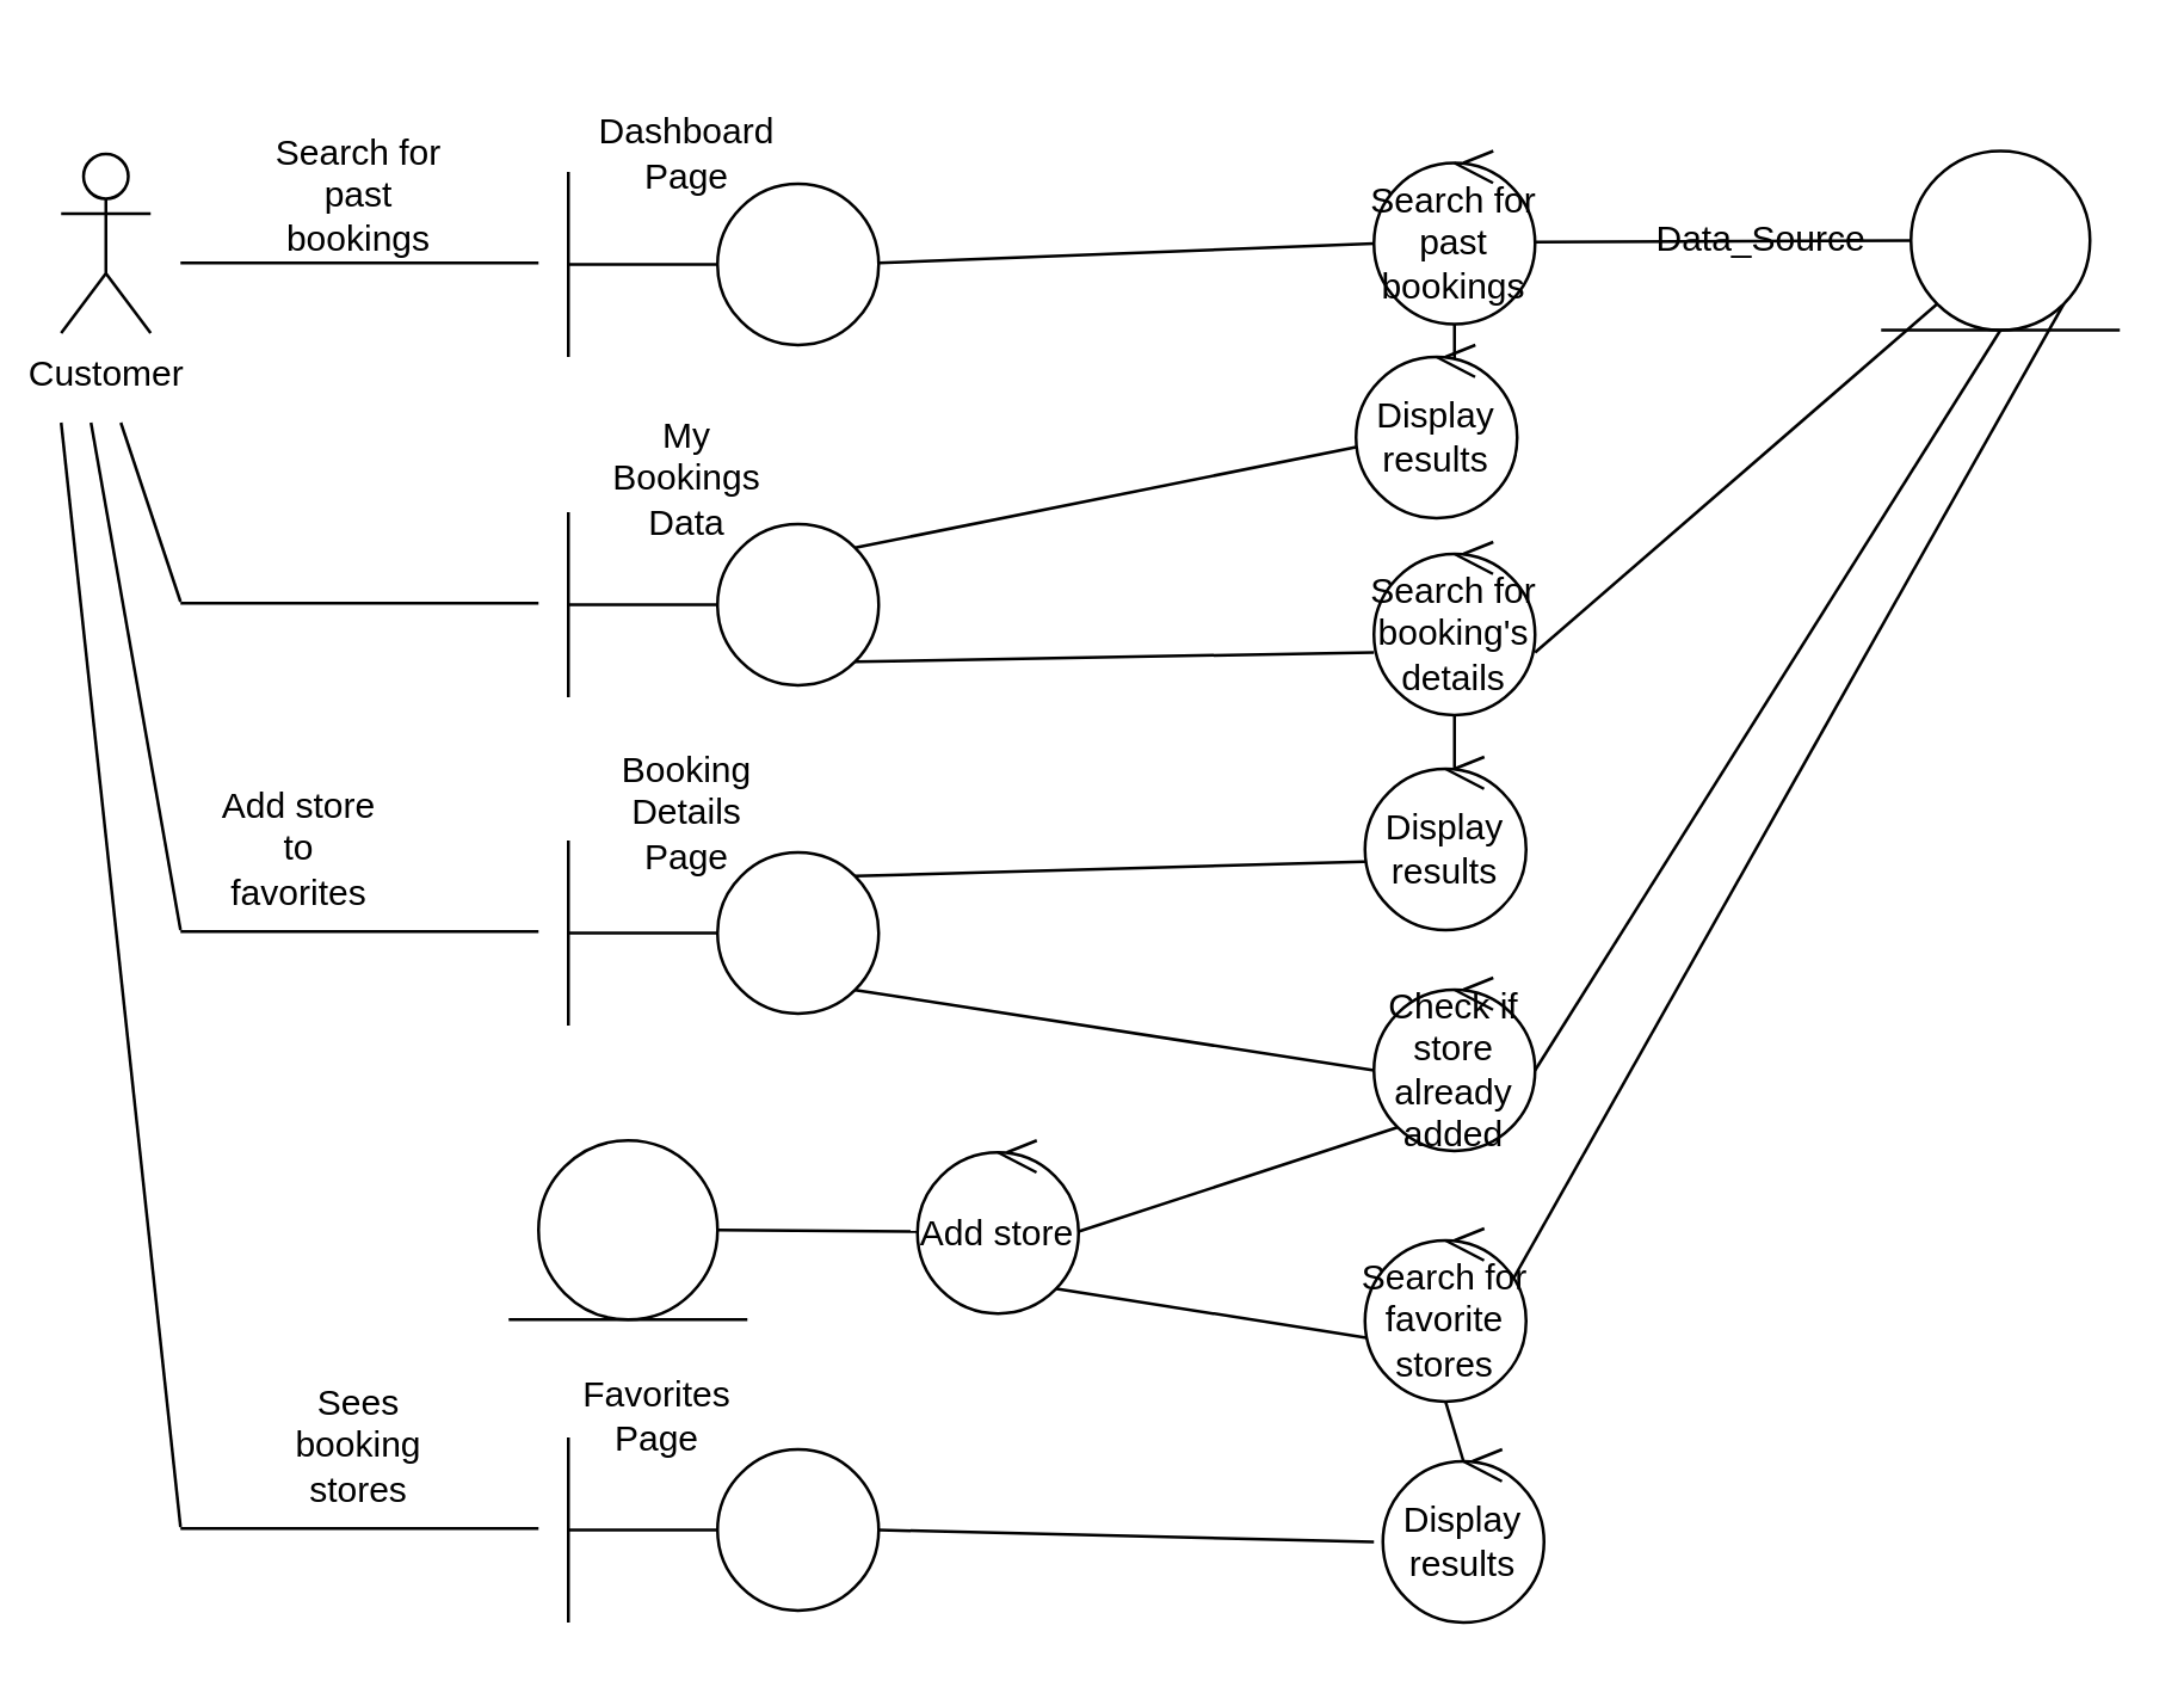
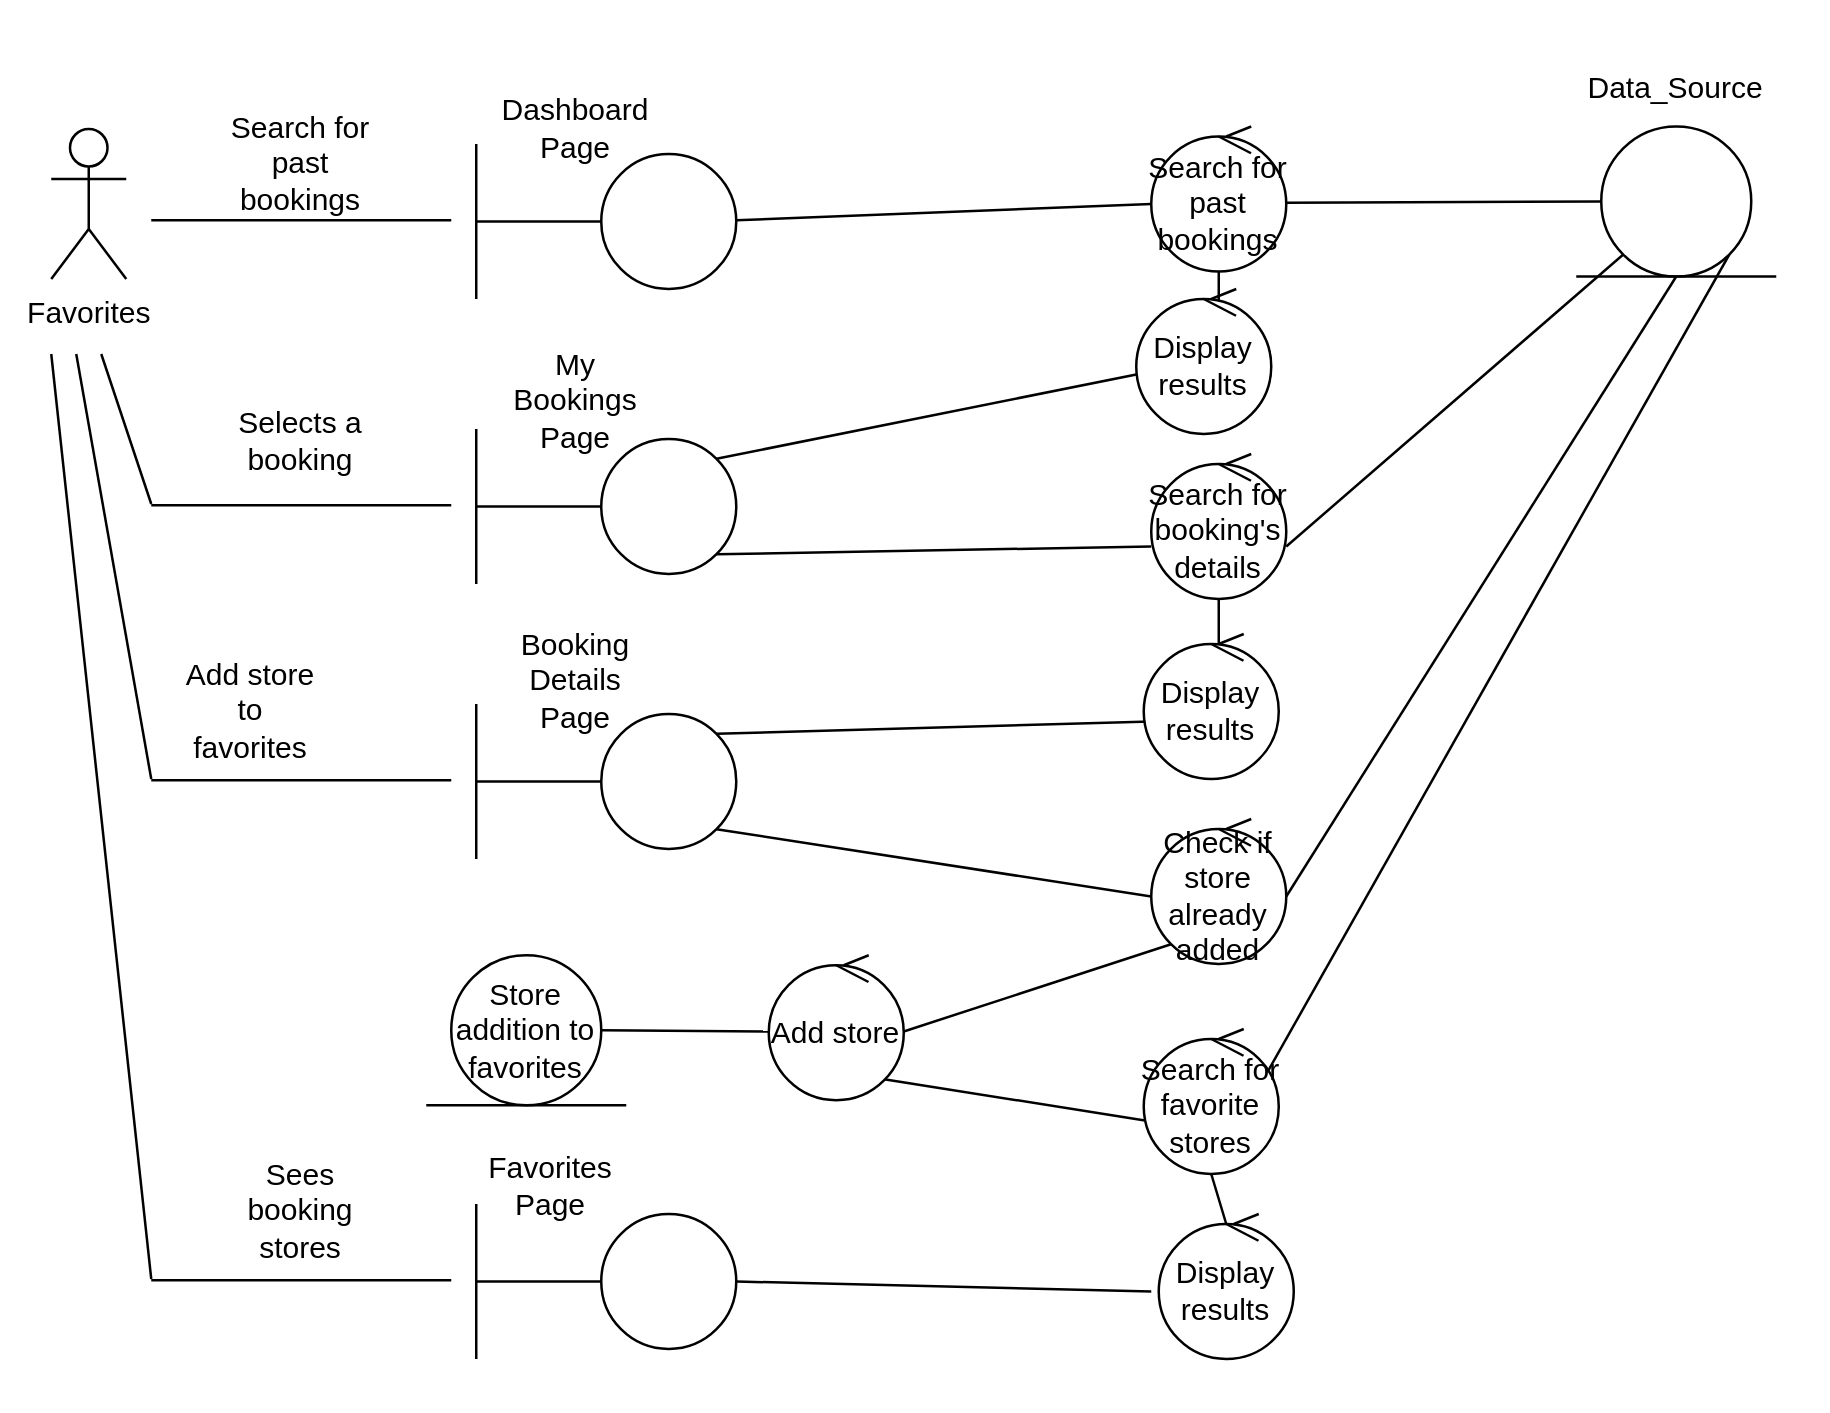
- <mxCell id="41" value="Data_Source" style="text;html=1;align=center;verticalAlign=middle;whiteSpace=wrap;rounded=0;" vertex="1" parent="1"><mxGeometry x="555" y="65" width="70" height="30" as="geometry" /></mxCell>
+ <mxCell id="41" value="Data_Source" style="text;html=1;align=center;verticalAlign=middle;whiteSpace=wrap;rounded=0;" vertex="1" parent="1"><mxGeometry x="635" y="20" width="70" height="30" as="geometry" /></mxCell>
- <mxCell id="2" value="Customer" style="shape=umlActor;verticalLabelPosition=bottom;verticalAlign=top;html=1;outlineConnect=0;" vertex="1" parent="1"><mxGeometry x="20" y="51" width="30" height="60" as="geometry" /></mxCell>
+ <mxCell id="2" value="Favorites" style="shape=umlActor;verticalLabelPosition=bottom;verticalAlign=top;html=1;outlineConnect=0;" vertex="1" parent="1"><mxGeometry x="20" y="51" width="30" height="60" as="geometry" /></mxCell>
- <mxCell id="50" value="My Bookings Data" style="text;html=1;align=center;verticalAlign=middle;whiteSpace=wrap;rounded=0;" vertex="1" parent="1"><mxGeometry x="200" y="145" width="60" height="30" as="geometry" /></mxCell>
+ <mxCell id="50" value="My Bookings Page" style="text;html=1;align=center;verticalAlign=middle;whiteSpace=wrap;rounded=0;" vertex="1" parent="1"><mxGeometry x="200" y="145" width="60" height="30" as="geometry" /></mxCell>
+ <mxCell id="43" value="Selects a booking" style="text;html=1;align=center;verticalAlign=middle;whiteSpace=wrap;rounded=0;" vertex="1" parent="1"><mxGeometry x="90" y="161" width="60" height="30" as="geometry" /></mxCell>
+ <mxCell id="46" value="Store addition to favorites" style="text;html=1;align=center;verticalAlign=middle;whiteSpace=wrap;rounded=0;" vertex="1" parent="1"><mxGeometry x="180" y="397" width="60" height="30" as="geometry" /></mxCell>
